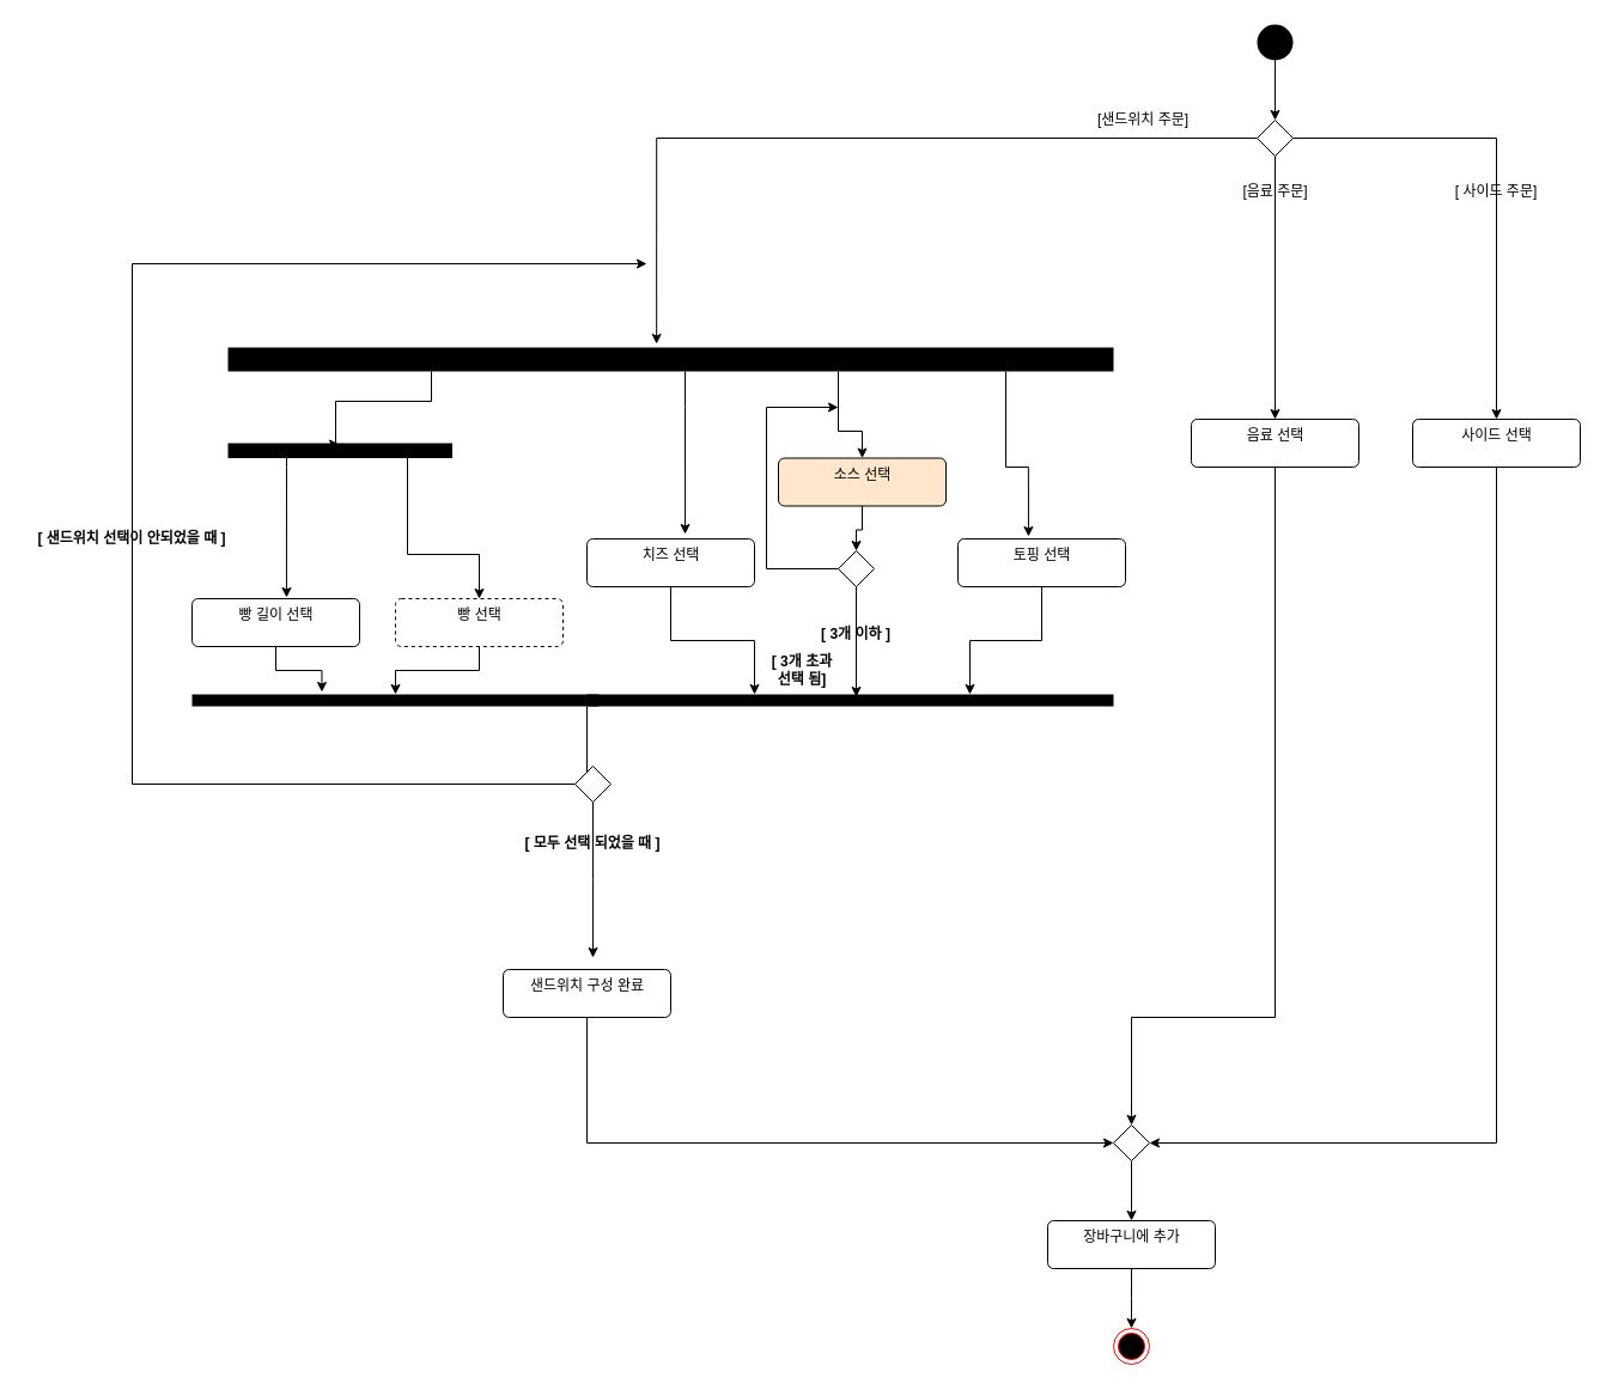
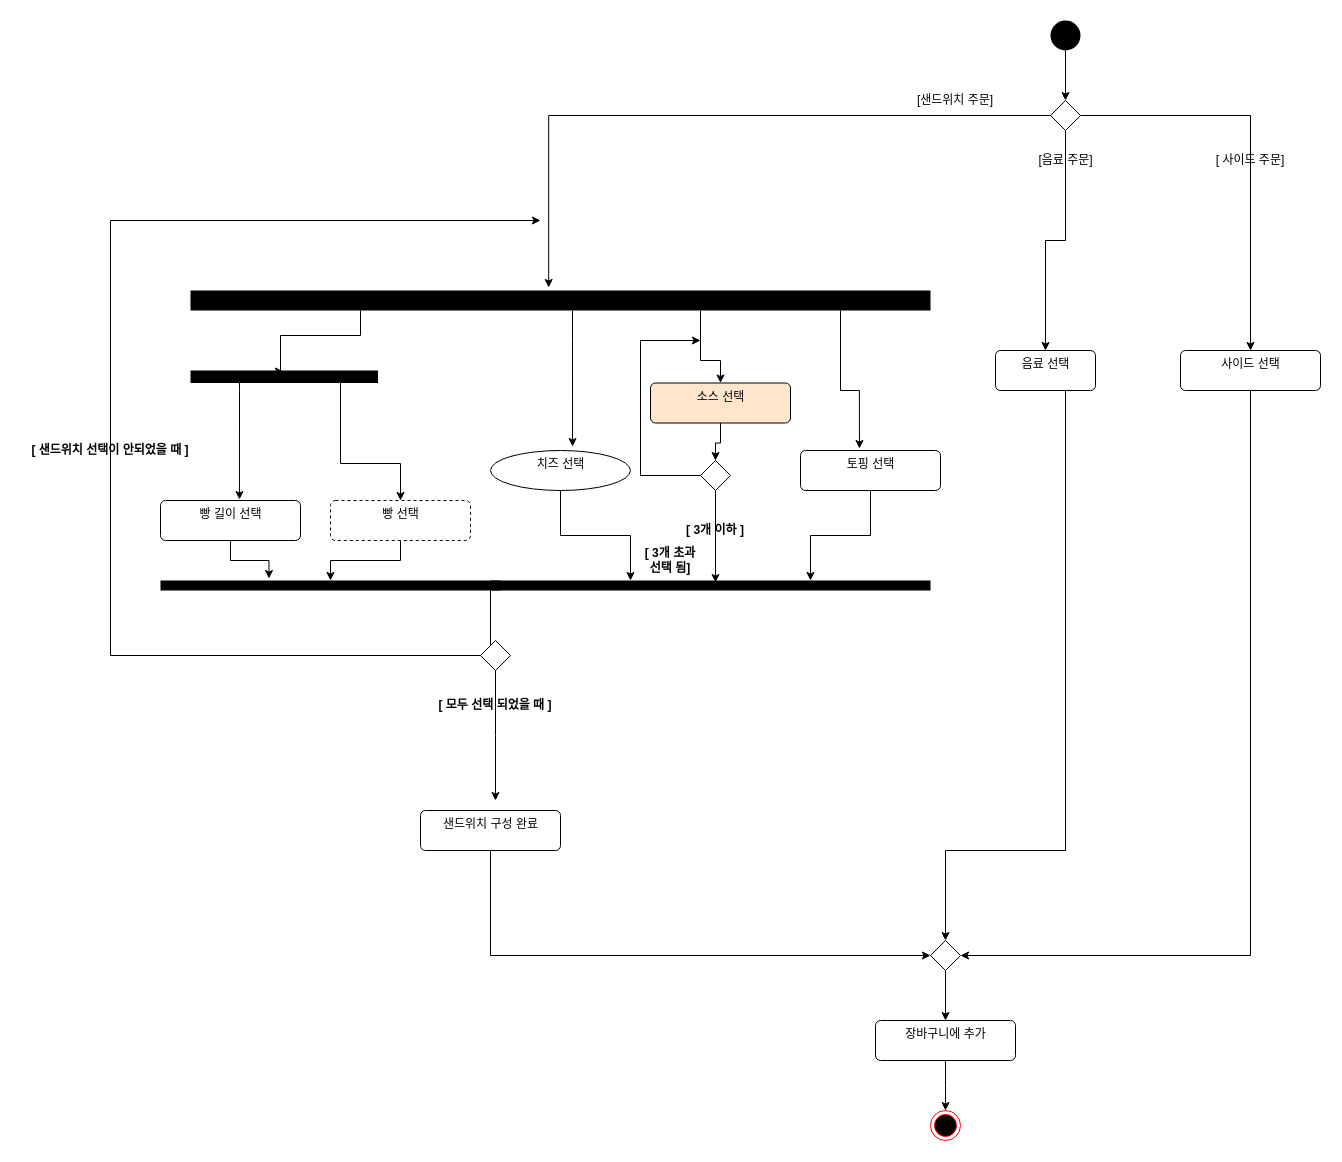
- <mxCell id="39" value="음료 선택" style="html=1;align=center;verticalAlign=top;rounded=1;absoluteArcSize=1;arcSize=10;dashed=0;" vertex="1" parent="1"><mxGeometry x="995" y="350" width="140" height="40" as="geometry" /></mxCell>
+ <mxCell id="39" value="음료 선택" style="html=1;align=center;verticalAlign=top;rounded=1;absoluteArcSize=1;arcSize=10;dashed=0;" vertex="1" parent="1"><mxGeometry x="995" y="350" width="100" height="40" as="geometry" /></mxCell>
- <mxCell id="19" value="치즈 선택" style="html=1;align=center;verticalAlign=top;rounded=1;absoluteArcSize=1;arcSize=10;dashed=0;" vertex="1" parent="1"><mxGeometry x="490" y="450" width="140" height="40" as="geometry" /></mxCell>
+ <mxCell id="19" value="치즈 선택" style="ellipse;html=1;align=center;verticalAlign=top;absoluteArcSize=1;arcSize=10;dashed=0;" vertex="1" parent="1"><mxGeometry x="490" y="450" width="140" height="40" as="geometry" /></mxCell>
